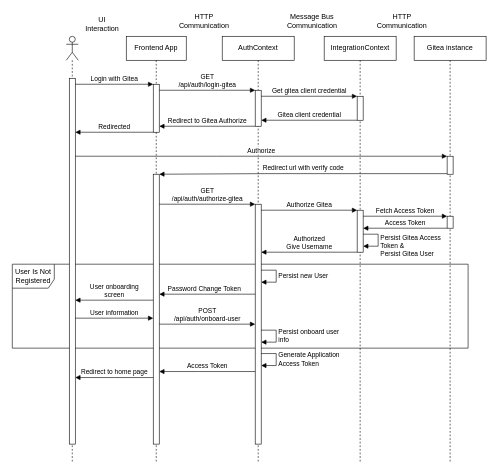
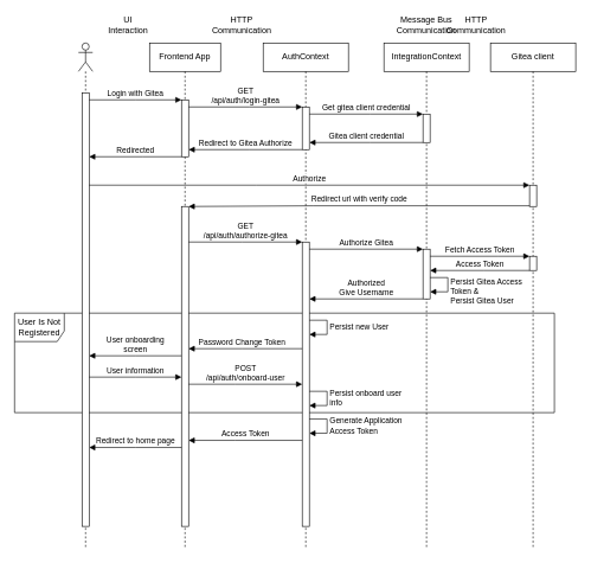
- <mxCell id="35" value="Message Bus Communication" style="text;html=1;strokeColor=none;fillColor=none;align=center;verticalAlign=middle;whiteSpace=wrap;rounded=0;" parent="1" vertex="1"><mxGeometry x="490" y="20" width="60" height="30" as="geometry" /></mxCell>
+ <mxCell id="35" value="Message Bus Communication" style="text;html=1;strokeColor=none;fillColor=none;align=center;verticalAlign=middle;whiteSpace=wrap;rounded=0;" parent="1" vertex="1"><mxGeometry x="570" y="20" width="60" height="30" as="geometry" /></mxCell>
- <mxCell id="43" value="UI Interaction" style="text;html=1;strokeColor=none;fillColor=none;align=center;verticalAlign=middle;whiteSpace=wrap;rounded=0;" parent="1" vertex="1"><mxGeometry x="140" y="25" width="60" height="30" as="geometry" /></mxCell>
+ <mxCell id="43" value="UI Interaction" style="text;html=1;strokeColor=none;fillColor=none;align=center;verticalAlign=middle;whiteSpace=wrap;rounded=0;" parent="1" vertex="1"><mxGeometry x="150" y="20" width="60" height="30" as="geometry" /></mxCell>
- <mxCell id="18" value="Gitea instance" style="shape=umlLifeline;perimeter=lifelinePerimeter;whiteSpace=wrap;html=1;container=1;collapsible=0;recursiveResize=0;outlineConnect=0;" parent="1" vertex="1"><mxGeometry x="690" y="60" width="120" height="710" as="geometry" /></mxCell>
+ <mxCell id="18" value="Gitea client" style="shape=umlLifeline;perimeter=lifelinePerimeter;whiteSpace=wrap;html=1;container=1;collapsible=0;recursiveResize=0;outlineConnect=0;" parent="1" vertex="1"><mxGeometry x="690" y="60" width="120" height="710" as="geometry" /></mxCell>
